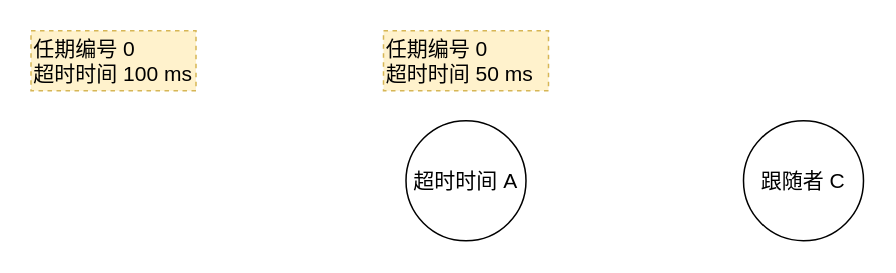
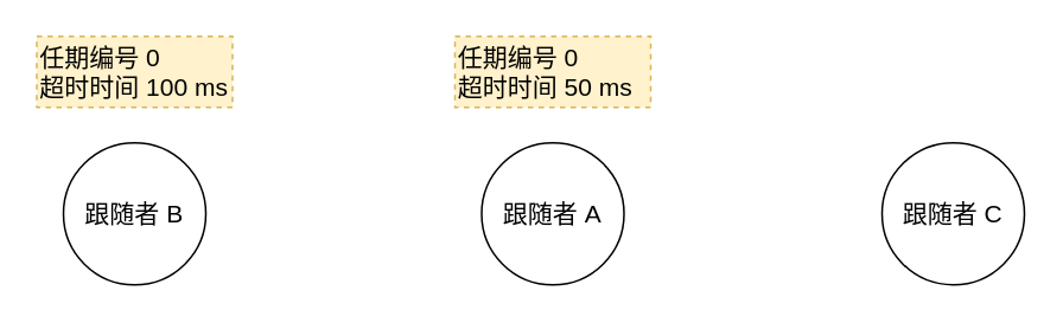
+ <mxCell id="4" value="跟随者 B" style="ellipse;whiteSpace=wrap;html=1;aspect=fixed;fontSize=14;" vertex="1" parent="1"><mxGeometry x="35" y="80" width="80" height="80" as="geometry" /></mxCell>
- <mxCell id="2" value="超时时间 A" style="ellipse;whiteSpace=wrap;html=1;aspect=fixed;fontSize=14;" vertex="1" parent="1"><mxGeometry x="270" y="80" width="80" height="80" as="geometry" /></mxCell>
+ <mxCell id="2" value="跟随者 A" style="ellipse;whiteSpace=wrap;html=1;aspect=fixed;fontSize=14;" vertex="1" parent="1"><mxGeometry x="270" y="80" width="80" height="80" as="geometry" /></mxCell>
